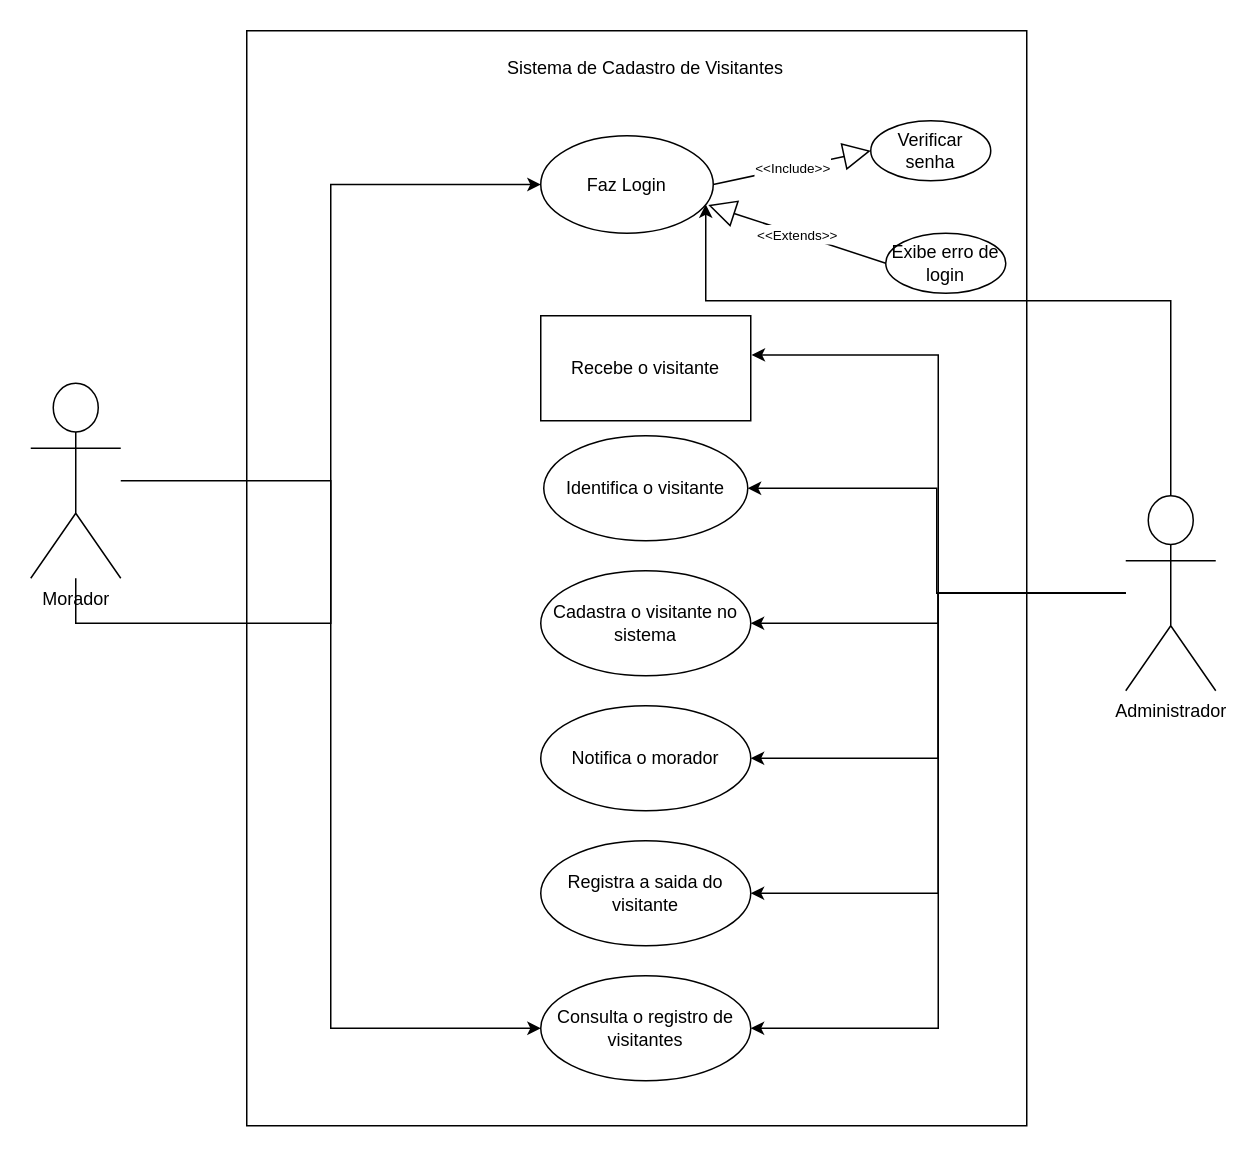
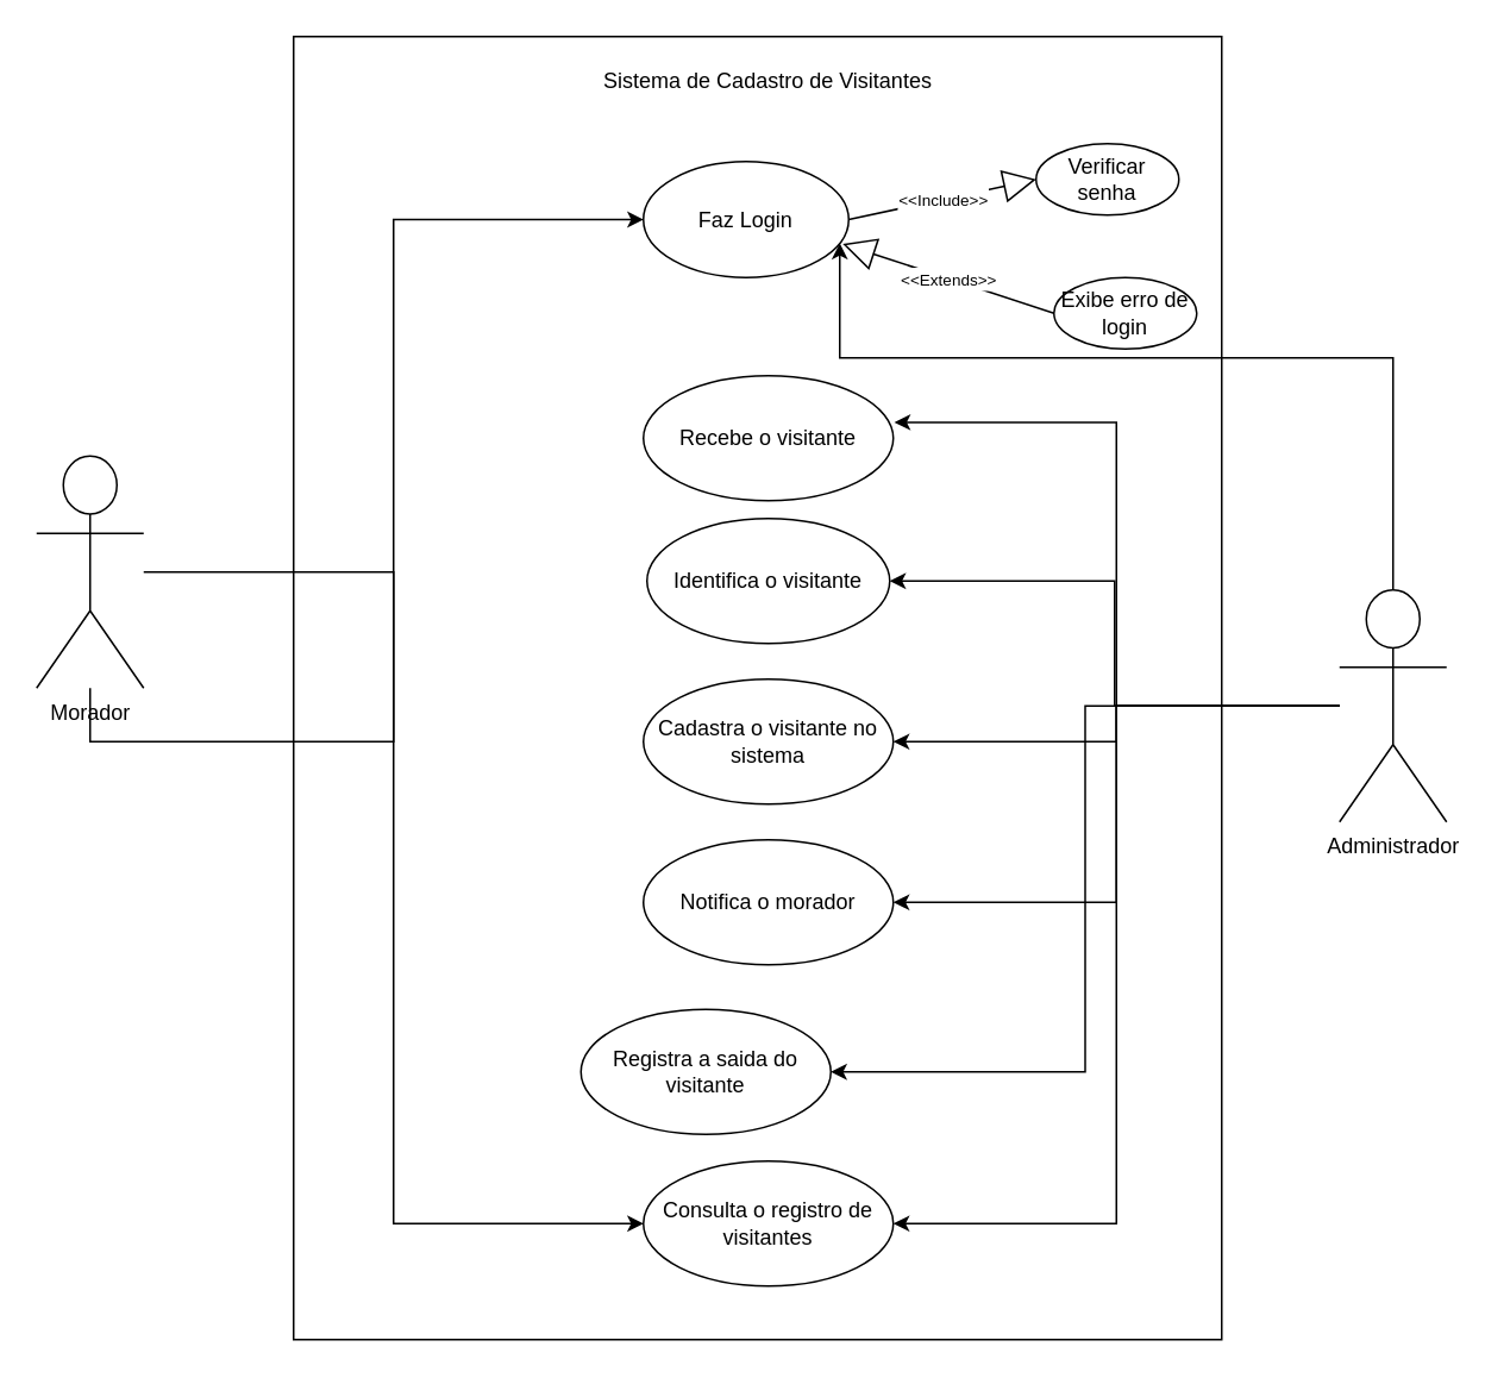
- <mxCell id="14" value="Recebe o visitante" style="whiteSpace=wrap;html=1;rounded=0;" parent="1" vertex="1"><mxGeometry x="360" y="210" width="140" height="70" as="geometry" /></mxCell>
+ <mxCell id="14" value="Recebe o visitante" style="ellipse;whiteSpace=wrap;html=1;" parent="1" vertex="1"><mxGeometry x="360" y="210" width="140" height="70" as="geometry" /></mxCell>
- <mxCell id="24" value="Registra a saida do visitante" style="ellipse;whiteSpace=wrap;html=1;" parent="1" vertex="1"><mxGeometry x="360" y="560" width="140" height="70" as="geometry" /></mxCell>
+ <mxCell id="24" value="Registra a saida do visitante" style="ellipse;whiteSpace=wrap;html=1;" parent="1" vertex="1"><mxGeometry x="325" y="565" width="140" height="70" as="geometry" /></mxCell>
